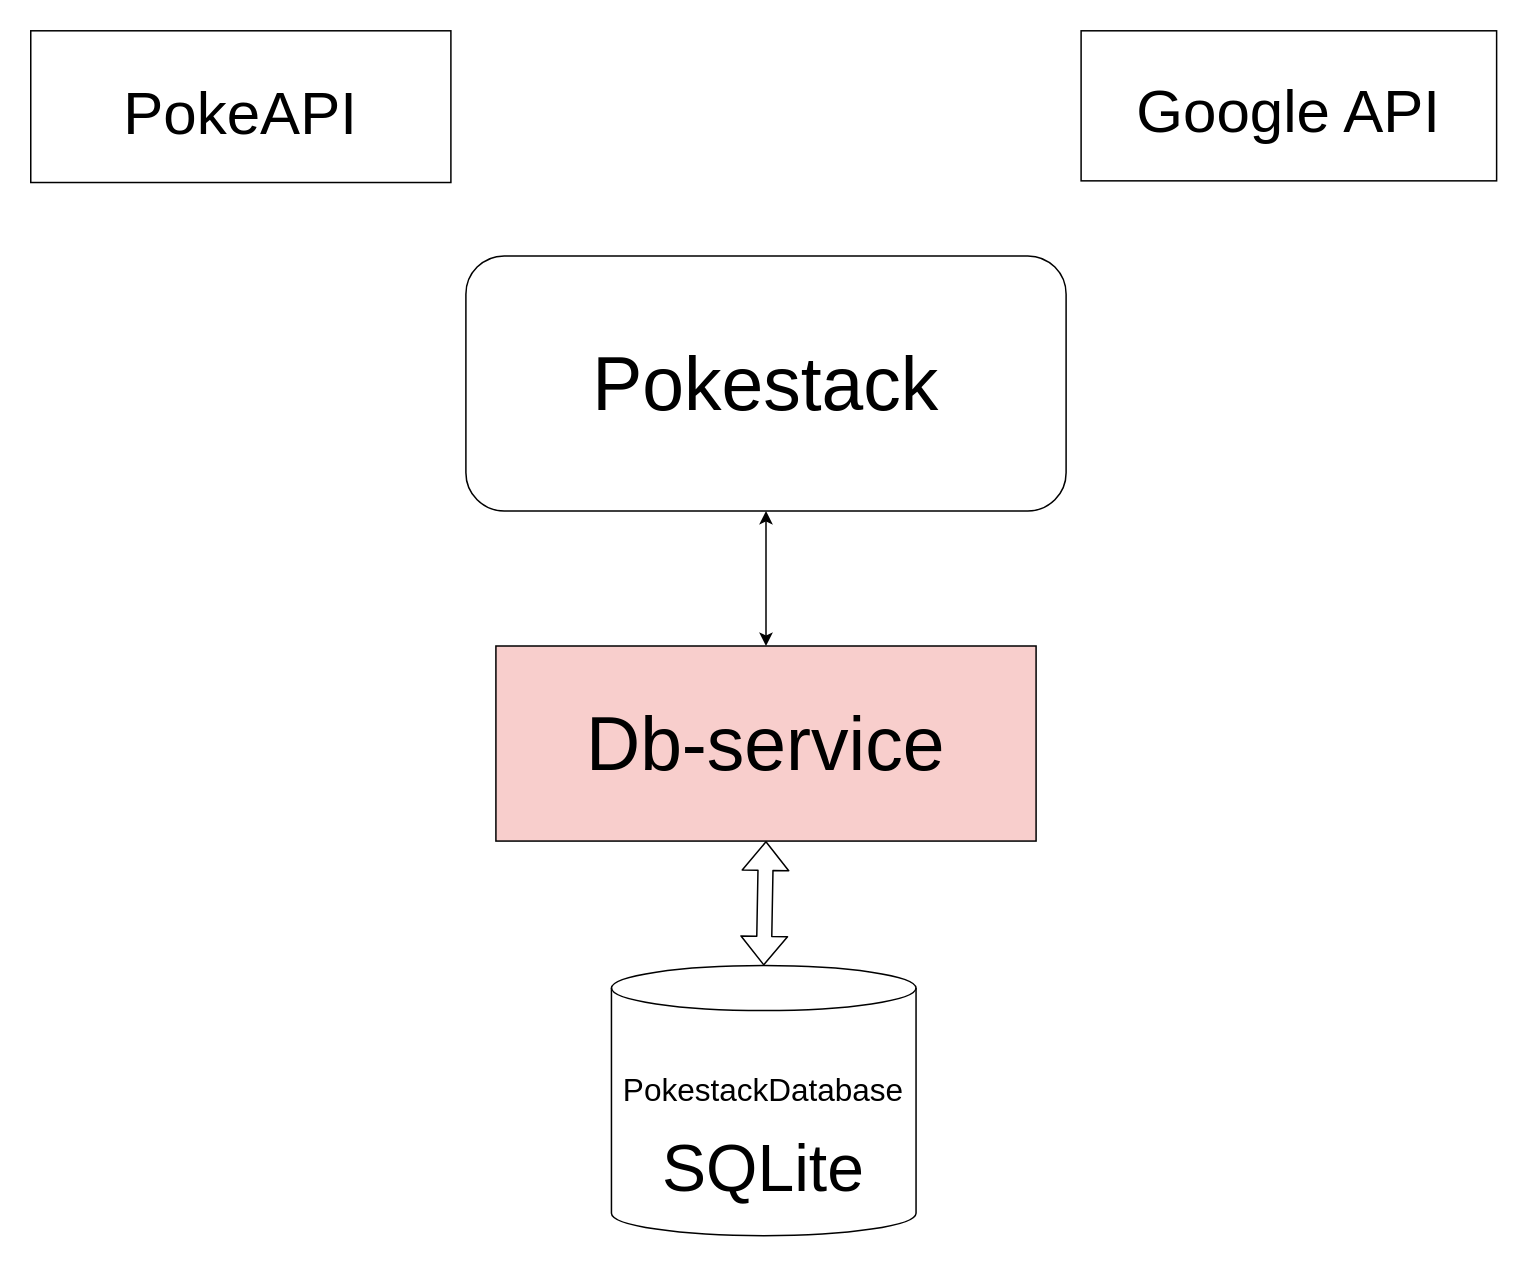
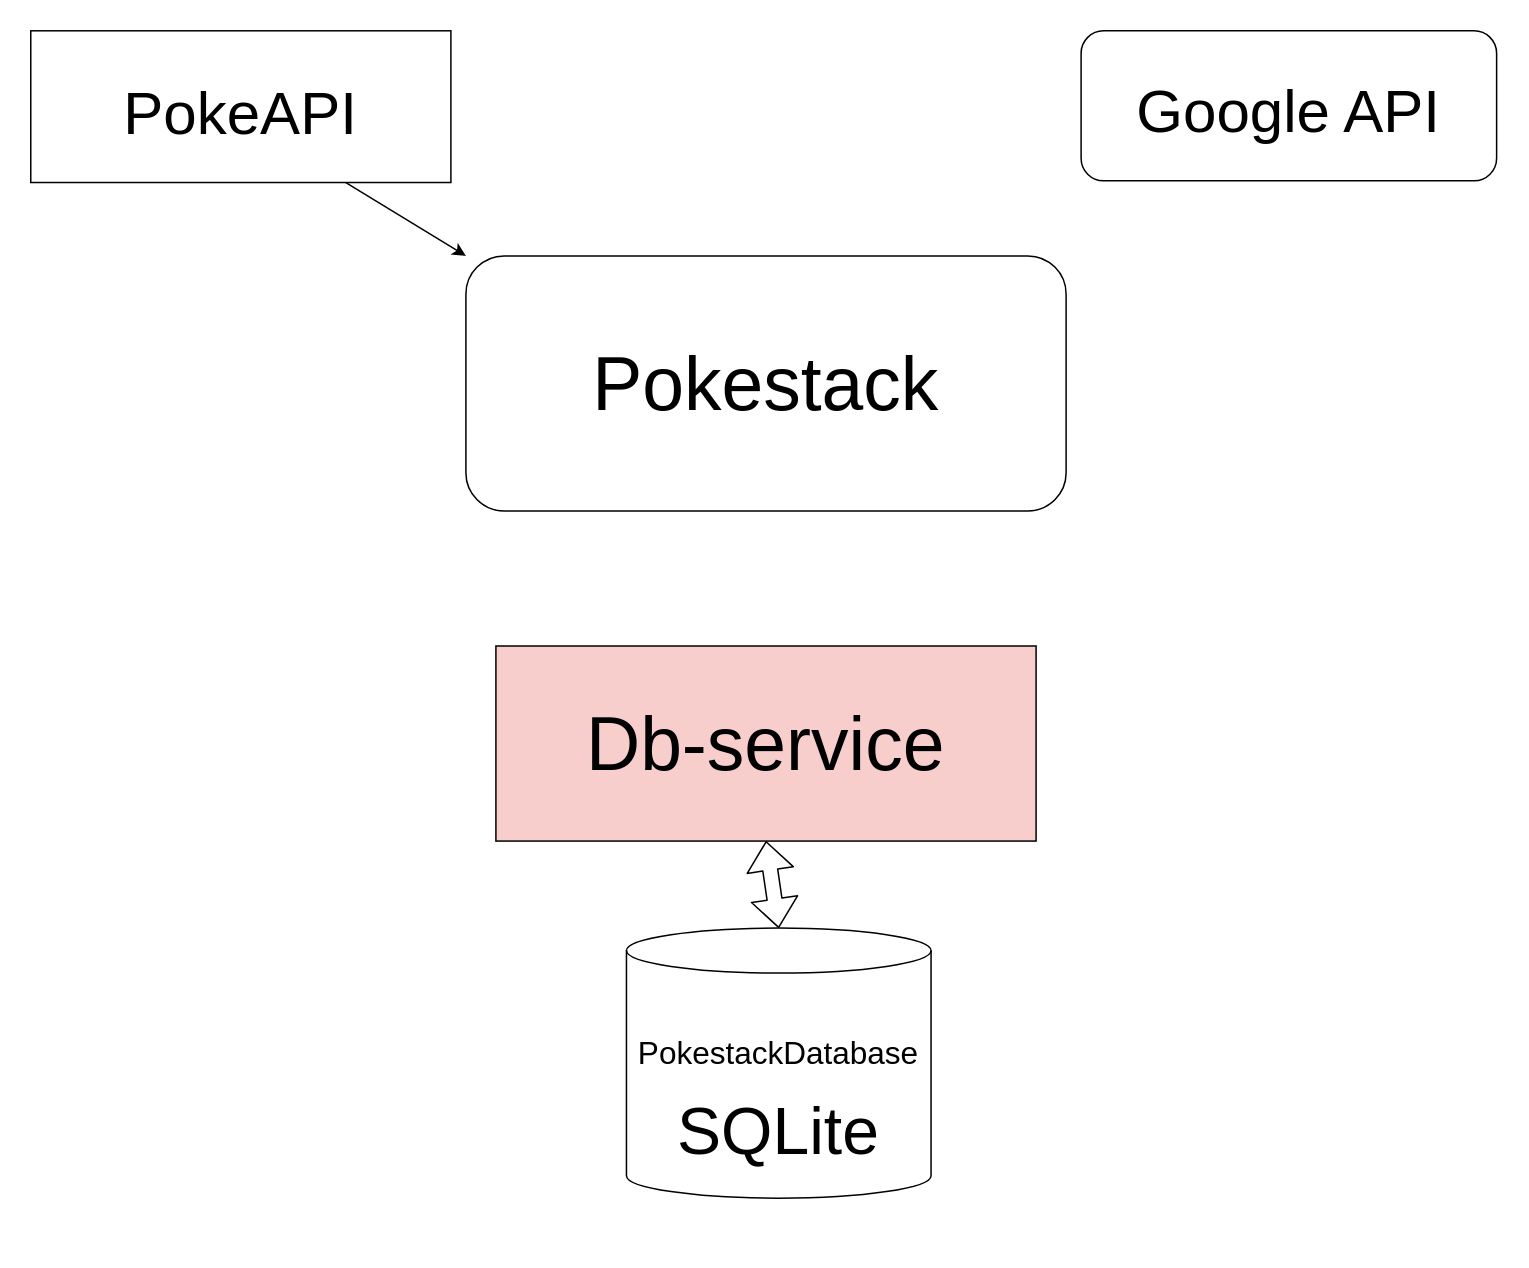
- <mxCell id="5" value="&lt;font style=&quot;font-size: 40px&quot;&gt;Google API&lt;/font&gt;" style="rounded=0;whiteSpace=wrap;html=1;fontSize=50;" vertex="1" parent="1"><mxGeometry x="720" y="20" width="276.92" height="100" as="geometry" /></mxCell>
+ <mxCell id="5" value="&lt;font style=&quot;font-size: 40px&quot;&gt;Google API&lt;/font&gt;" style="whiteSpace=wrap;html=1;fontSize=50;rounded=1;" vertex="1" parent="1"><mxGeometry x="720" y="20" width="276.92" height="100" as="geometry" /></mxCell>
+ <mxCell id="3" style="edgeStyle=none;html=1;exitX=0.75;exitY=1;exitDx=0;exitDy=0;entryX=0;entryY=0;entryDx=0;entryDy=0;fontSize=50;" edge="1" parent="1" source="4" target="2"><mxGeometry relative="1" as="geometry" /></mxCell>
- <mxCell id="9" value="" style="endArrow=classic;startArrow=classic;html=1;fontSize=44;entryX=0.5;entryY=1;entryDx=0;entryDy=0;exitX=0.5;exitY=0;exitDx=0;exitDy=0;" edge="1" parent="1" source="6" target="2"><mxGeometry width="50" height="50" relative="1" as="geometry"><mxPoint x="210" y="400" as="sourcePoint" /><mxPoint x="260" y="350" as="targetPoint" /></mxGeometry></mxCell>
- <mxCell id="7" value="&lt;font&gt;&lt;span style=&quot;font-size: 21px&quot;&gt;PokestackDatabase&lt;/span&gt;&lt;br&gt;&lt;font style=&quot;font-size: 44px&quot;&gt;SQLite&lt;/font&gt;&lt;br&gt;&lt;/font&gt;" style="shape=cylinder3;whiteSpace=wrap;html=1;boundedLbl=1;backgroundOutline=1;size=15;fontSize=50;" vertex="1" parent="1"><mxGeometry x="407" y="643" width="203" height="180" as="geometry" /></mxCell>
+ <mxCell id="7" value="&lt;font&gt;&lt;span style=&quot;font-size: 21px&quot;&gt;PokestackDatabase&lt;/span&gt;&lt;br&gt;&lt;font style=&quot;font-size: 44px&quot;&gt;SQLite&lt;/font&gt;&lt;br&gt;&lt;/font&gt;" style="shape=cylinder3;whiteSpace=wrap;html=1;boundedLbl=1;backgroundOutline=1;size=15;fontSize=50;" vertex="1" parent="1"><mxGeometry x="417" y="618" width="203" height="180" as="geometry" /></mxCell>
